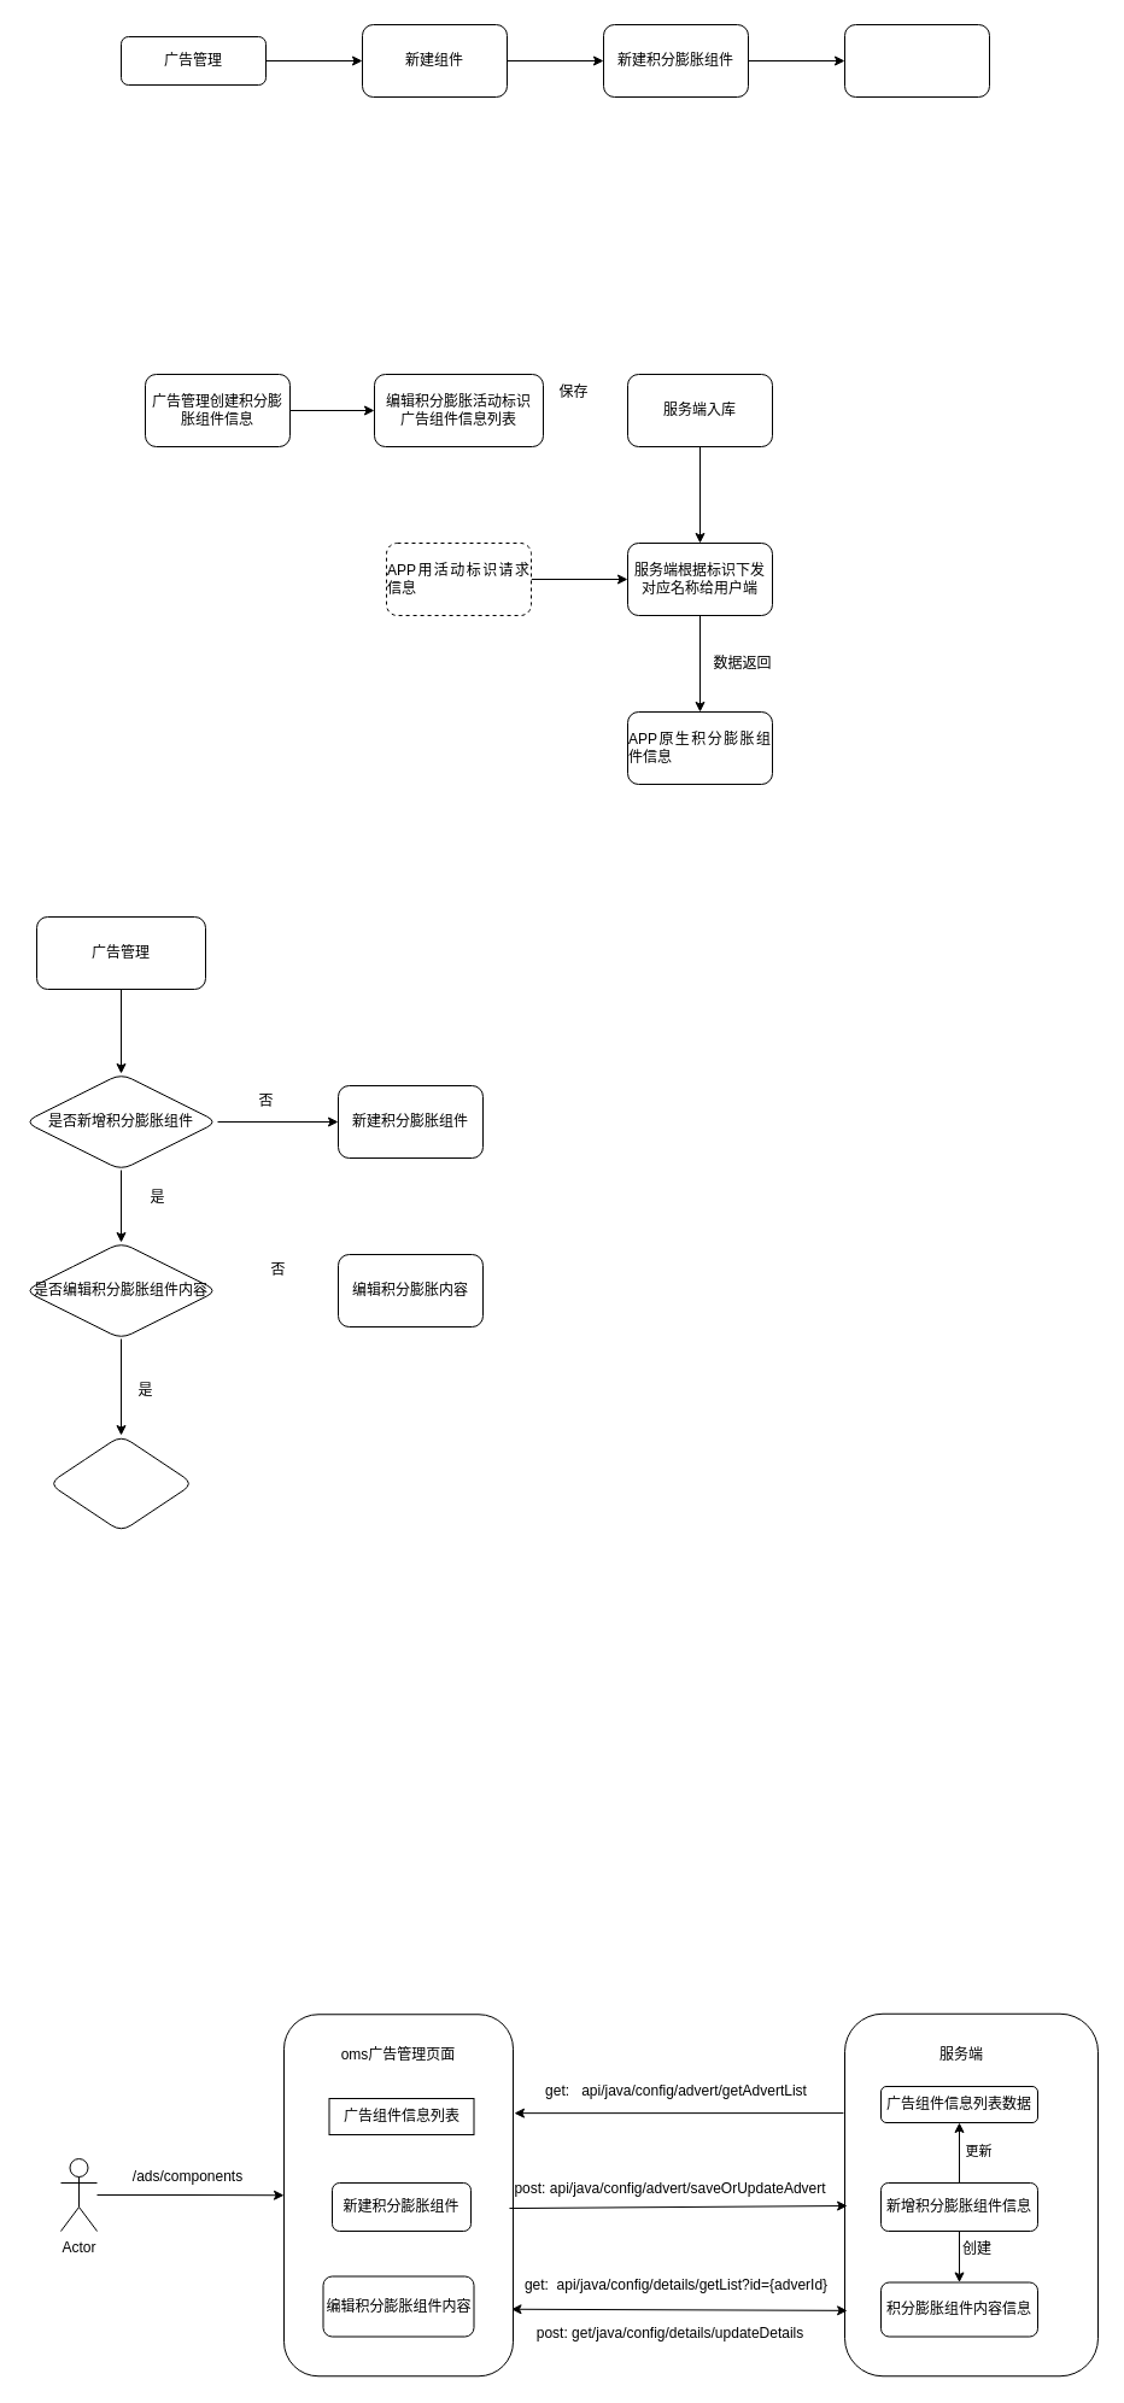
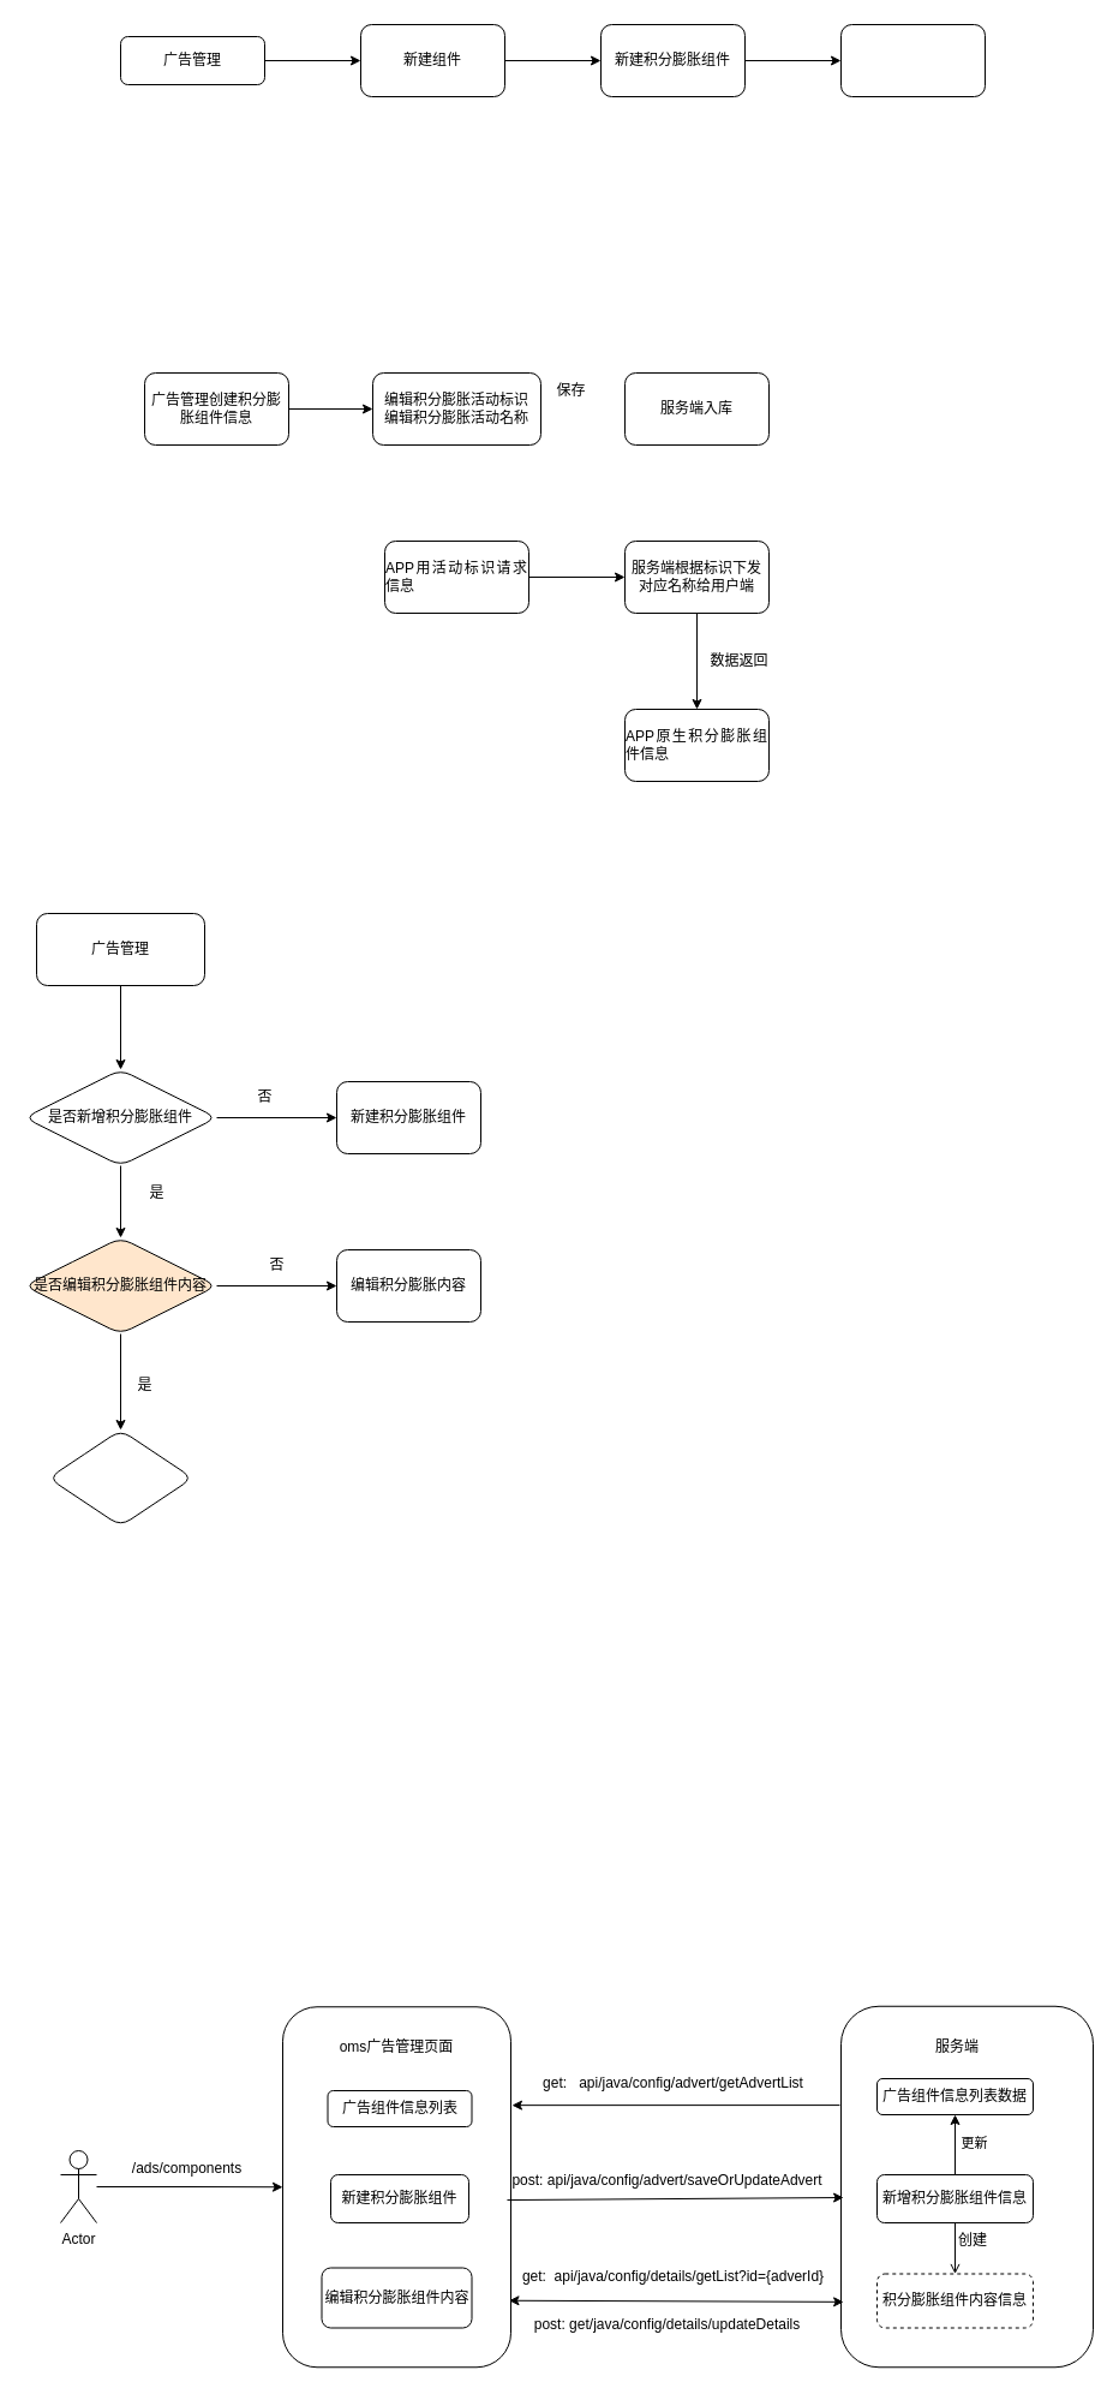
- <mxCell id="11" value="编辑积分膨胀活动标识&lt;br&gt;广告组件信息列表" style="rounded=1;whiteSpace=wrap;html=1;" parent="1" vertex="1"><mxGeometry x="310" y="310" width="140" height="60" as="geometry" /></mxCell>
+ <mxCell id="11" value="编辑积分膨胀活动标识&lt;br&gt;编辑积分膨胀活动名称" style="rounded=1;whiteSpace=wrap;html=1;" parent="1" vertex="1"><mxGeometry x="310" y="310" width="140" height="60" as="geometry" /></mxCell>
- <mxCell id="12" value="" style="edgeStyle=orthogonalEdgeStyle;rounded=0;orthogonalLoop=1;jettySize=auto;html=1;" parent="1" source="13" target="16" edge="1"><mxGeometry relative="1" as="geometry" /></mxCell>
- <mxCell id="20" value="&lt;p style=&quot;text-align:justify;mso-pagination:widow-orphan;margin-top:0pt;margin-bottom:0pt;mso-border-left-alt:none;mso-border-top-alt:none;mso-border-right-alt:none;mso-border-bottom-alt:none;mso-border-between:none;border-left:none;border-top:none;border-right:none;border-bottom:none;mso-border-between:none&quot;&gt;APP用活动标识请求信息&lt;/p&gt;" style="rounded=1;whiteSpace=wrap;html=1;dashed=1;" parent="1" vertex="1"><mxGeometry x="320" y="450" width="120" height="60" as="geometry" /></mxCell>
+ <mxCell id="20" value="&lt;p style=&quot;text-align:justify;mso-pagination:widow-orphan;margin-top:0pt;margin-bottom:0pt;mso-border-left-alt:none;mso-border-top-alt:none;mso-border-right-alt:none;mso-border-bottom-alt:none;mso-border-between:none;border-left:none;border-top:none;border-right:none;border-bottom:none;mso-border-between:none&quot;&gt;APP用活动标识请求信息&lt;/p&gt;" style="rounded=1;whiteSpace=wrap;html=1;" parent="1" vertex="1"><mxGeometry x="320" y="450" width="120" height="60" as="geometry" /></mxCell>
- <mxCell id="30" value="是否编辑积分膨胀组件内容" style="rhombus;whiteSpace=wrap;html=1;rounded=1;" parent="1" vertex="1"><mxGeometry x="20" y="1030" width="160" height="80" as="geometry" /></mxCell>
+ <mxCell id="30" value="是否编辑积分膨胀组件内容" style="rhombus;whiteSpace=wrap;html=1;rounded=1;fillColor=#ffe6cc;" parent="1" vertex="1"><mxGeometry x="20" y="1030" width="160" height="80" as="geometry" /></mxCell>
+ <mxCell id="29" value="" style="edgeStyle=orthogonalEdgeStyle;rounded=0;orthogonalLoop=1;jettySize=auto;html=1;" parent="1" source="30" target="34" edge="1"><mxGeometry relative="1" as="geometry" /></mxCell>
- <mxCell id="44" value="广告组件信息列表" style="whiteSpace=wrap;html=1;rounded=0;" parent="1" vertex="1"><mxGeometry x="272.5" y="1740" width="120" height="30" as="geometry" /></mxCell>
+ <mxCell id="44" value="广告组件信息列表" style="rounded=1;whiteSpace=wrap;html=1;" parent="1" vertex="1"><mxGeometry x="272.5" y="1740" width="120" height="30" as="geometry" /></mxCell>
- <mxCell id="47" value="" style="edgeStyle=orthogonalEdgeStyle;rounded=0;orthogonalLoop=1;jettySize=auto;html=1;" parent="1" source="50" target="52" edge="1"><mxGeometry relative="1" as="geometry" /></mxCell>
+ <mxCell id="47" value="" style="edgeStyle=orthogonalEdgeStyle;rounded=0;orthogonalLoop=1;jettySize=auto;html=1;endArrow=open;" parent="1" source="50" target="52" edge="1"><mxGeometry relative="1" as="geometry" /></mxCell>
- <mxCell id="52" value="积分膨胀组件内容信息" style="whiteSpace=wrap;html=1;rounded=1;" parent="1" vertex="1"><mxGeometry x="730" y="1892.5" width="130" height="45" as="geometry" /></mxCell>
+ <mxCell id="52" value="积分膨胀组件内容信息" style="whiteSpace=wrap;html=1;rounded=1;dashed=1;" parent="1" vertex="1"><mxGeometry x="730" y="1892.5" width="130" height="45" as="geometry" /></mxCell>
